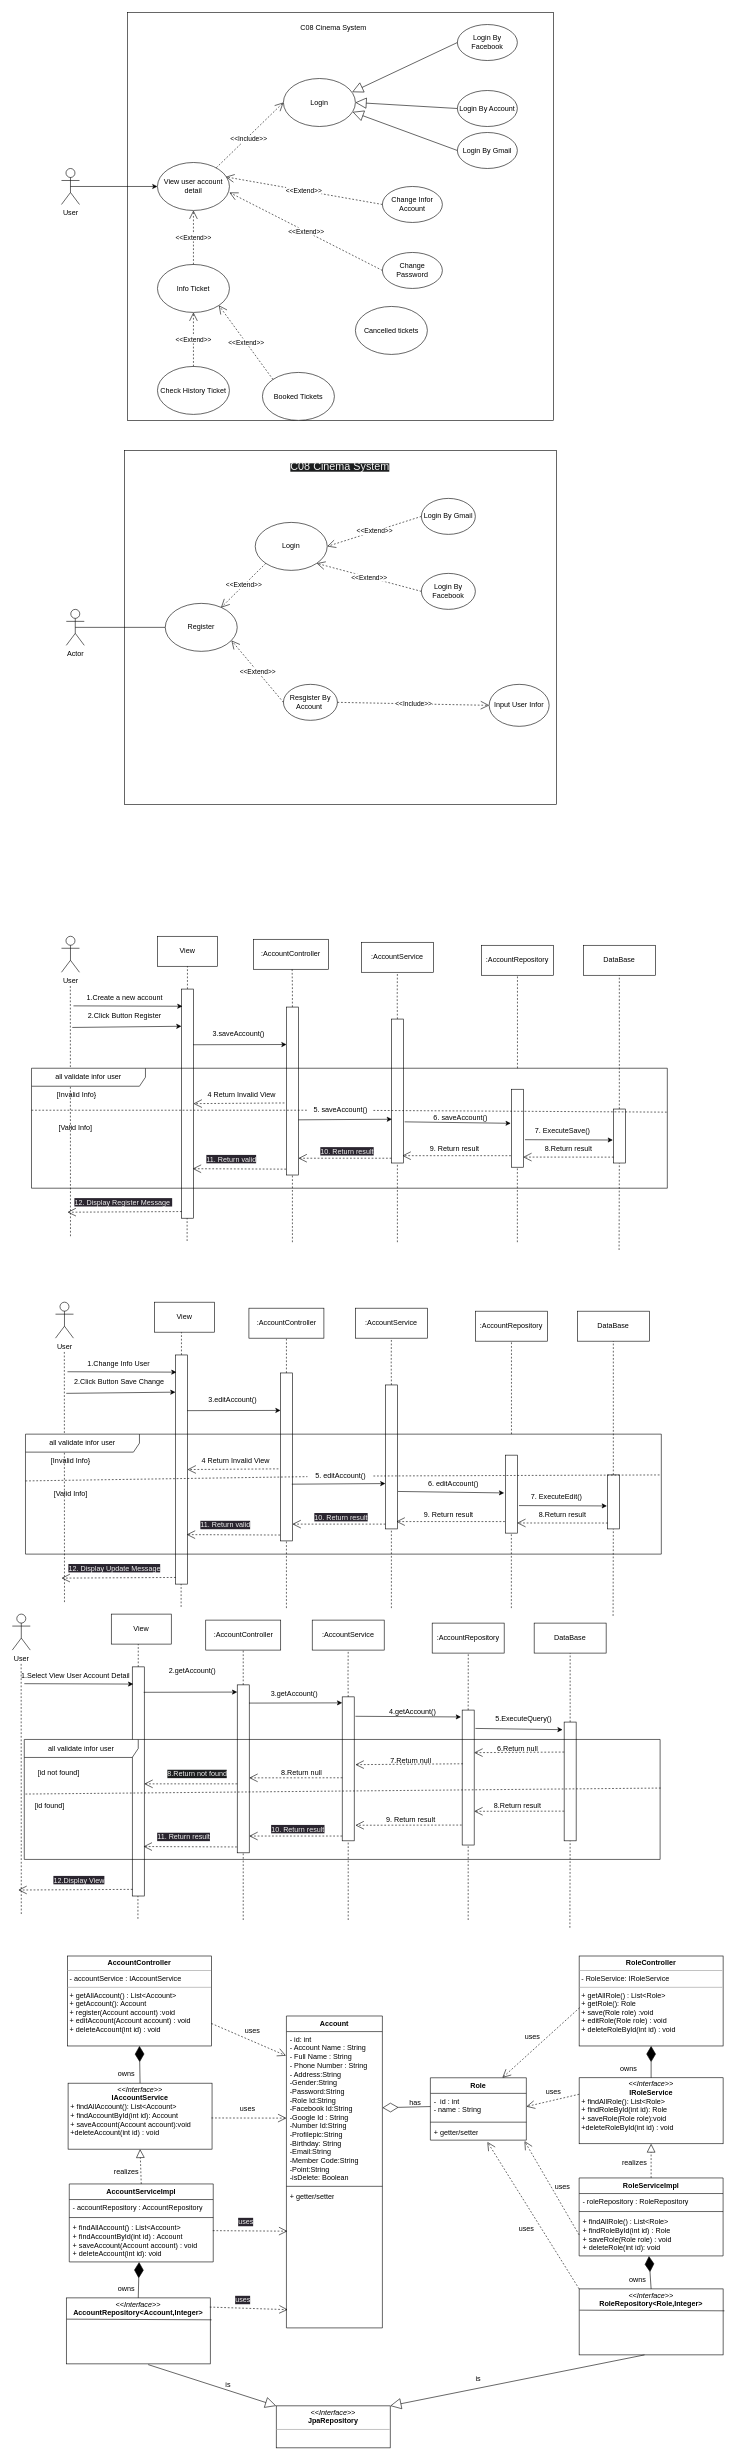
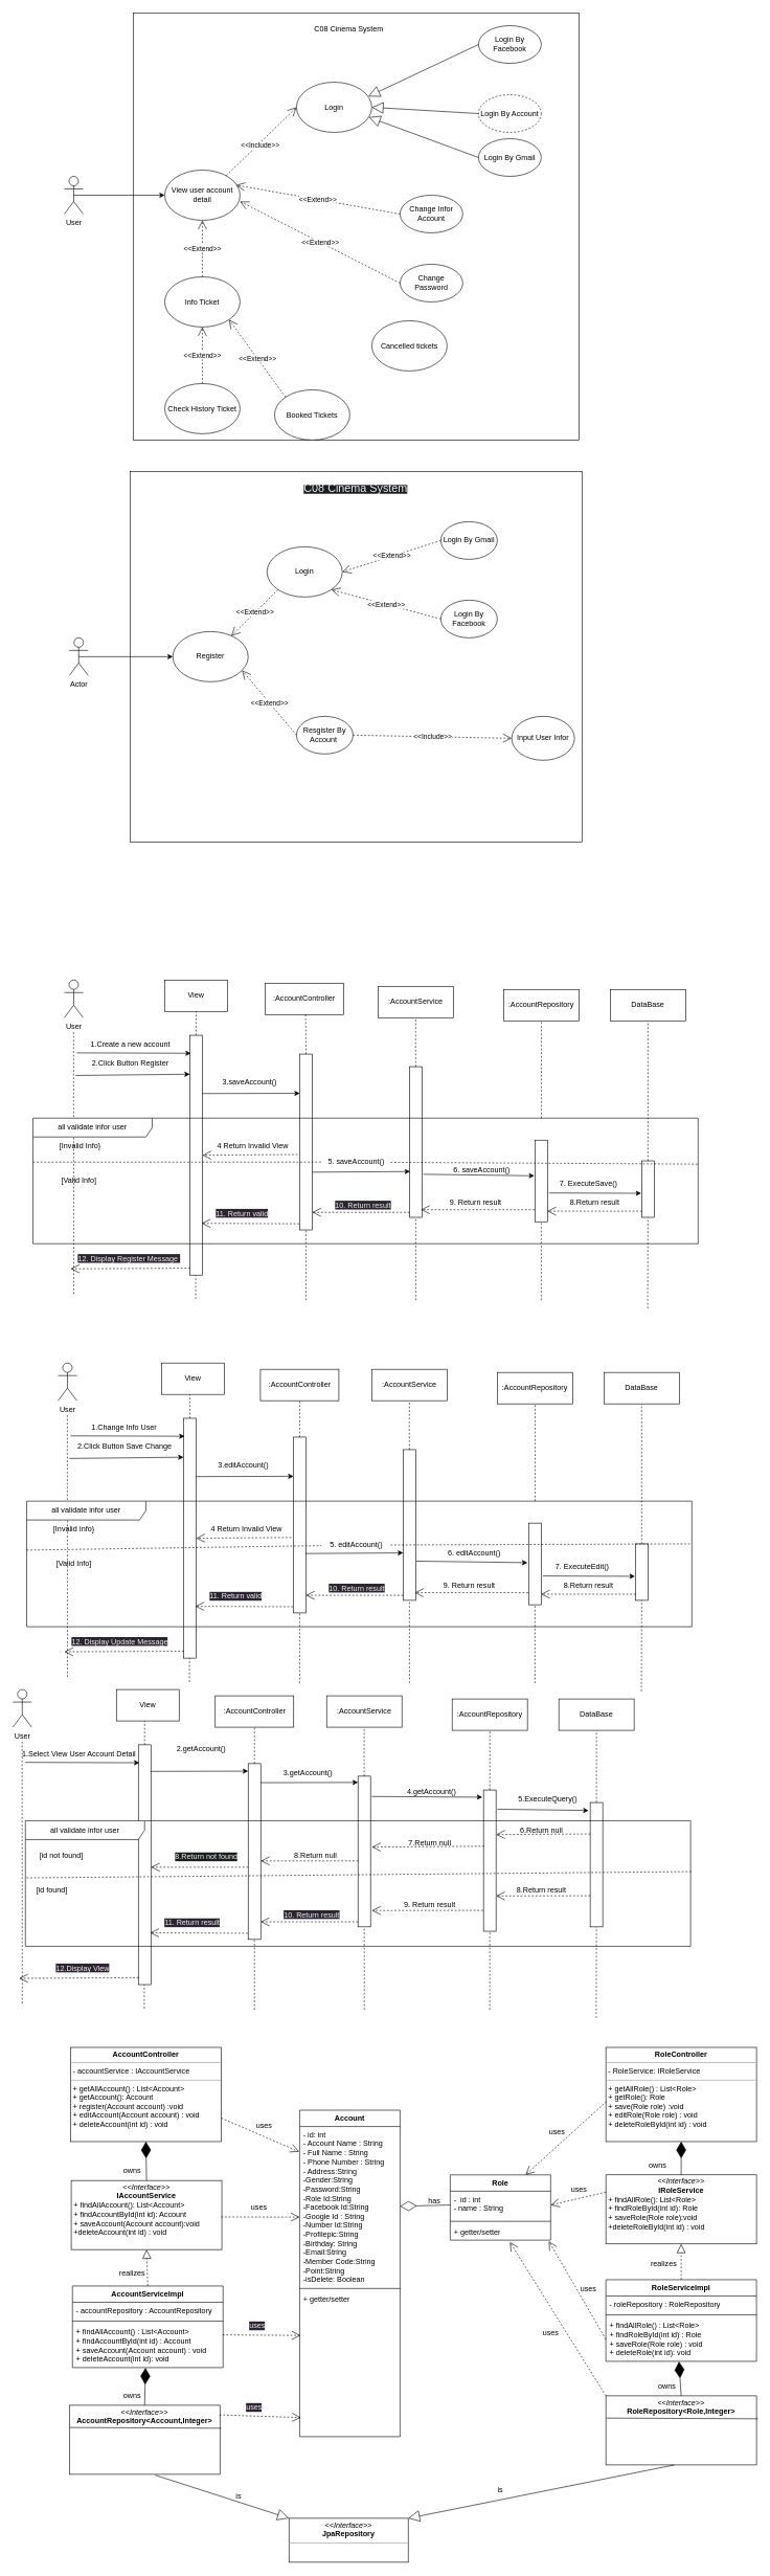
- <mxCell id="18" value="Login By Account" style="ellipse;whiteSpace=wrap;html=1;" parent="1" vertex="1"><mxGeometry x="762" y="150" width="100" height="60" as="geometry" /></mxCell>
+ <mxCell id="18" value="Login By Account" style="ellipse;whiteSpace=wrap;html=1;dashed=1;" parent="1" vertex="1"><mxGeometry x="762" y="150" width="100" height="60" as="geometry" /></mxCell>
- <mxCell id="20" style="edgeStyle=orthogonalEdgeStyle;rounded=0;orthogonalLoop=1;jettySize=auto;html=1;exitX=0.5;exitY=0.5;exitDx=0;exitDy=0;exitPerimeter=0;entryX=0;entryY=0.5;entryDx=0;entryDy=0;endArrow=none;" parent="1" source="21" target="23" edge="1"><mxGeometry relative="1" as="geometry" /></mxCell>
+ <mxCell id="20" style="edgeStyle=orthogonalEdgeStyle;rounded=0;orthogonalLoop=1;jettySize=auto;html=1;exitX=0.5;exitY=0.5;exitDx=0;exitDy=0;exitPerimeter=0;entryX=0;entryY=0.5;entryDx=0;entryDy=0;" parent="1" source="21" target="23" edge="1"><mxGeometry relative="1" as="geometry" /></mxCell>
